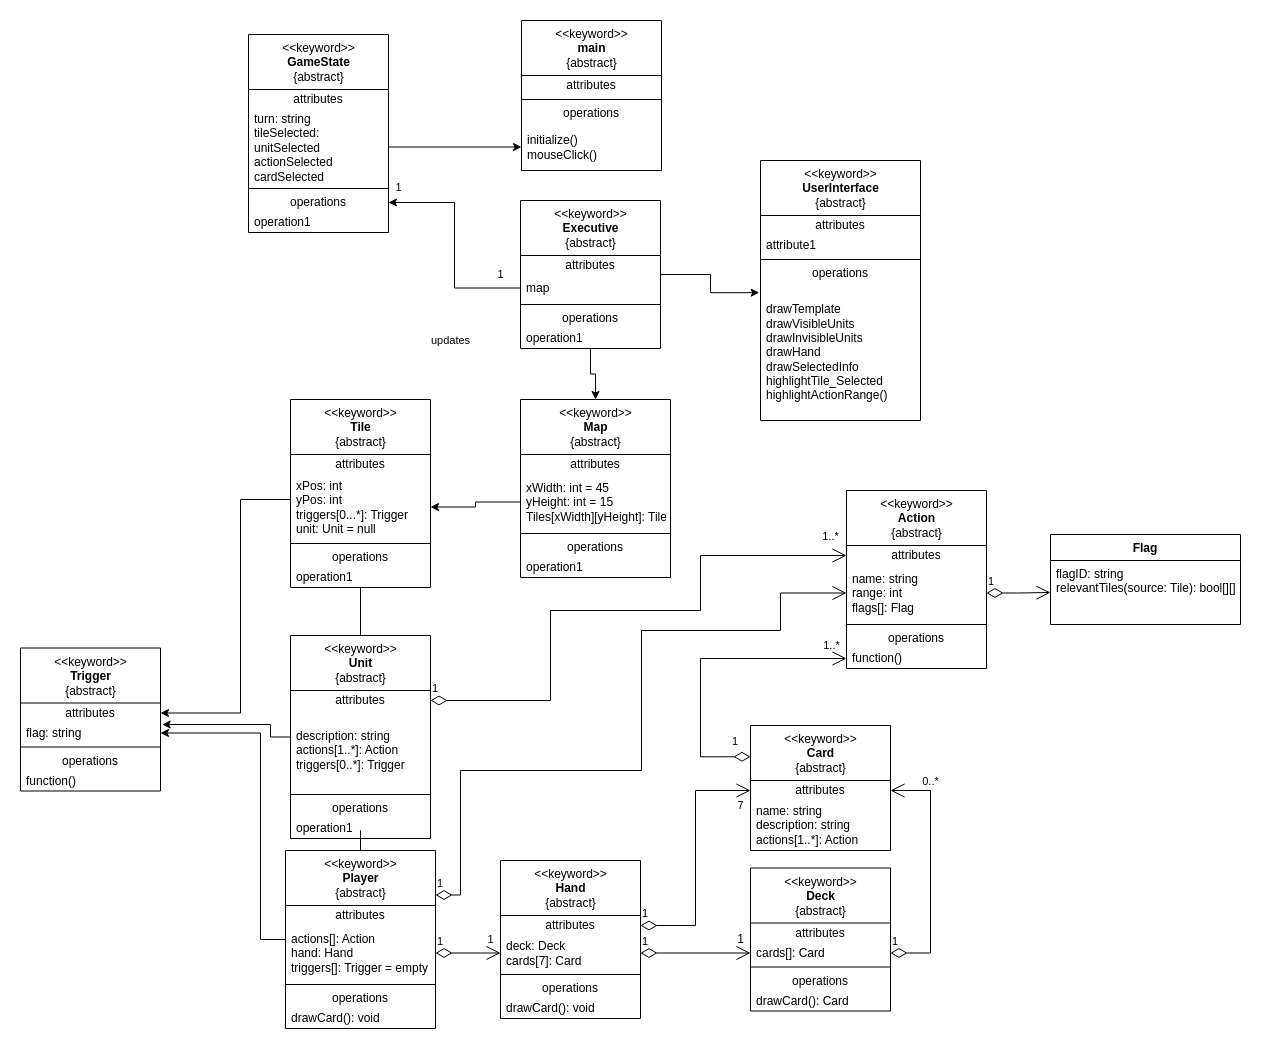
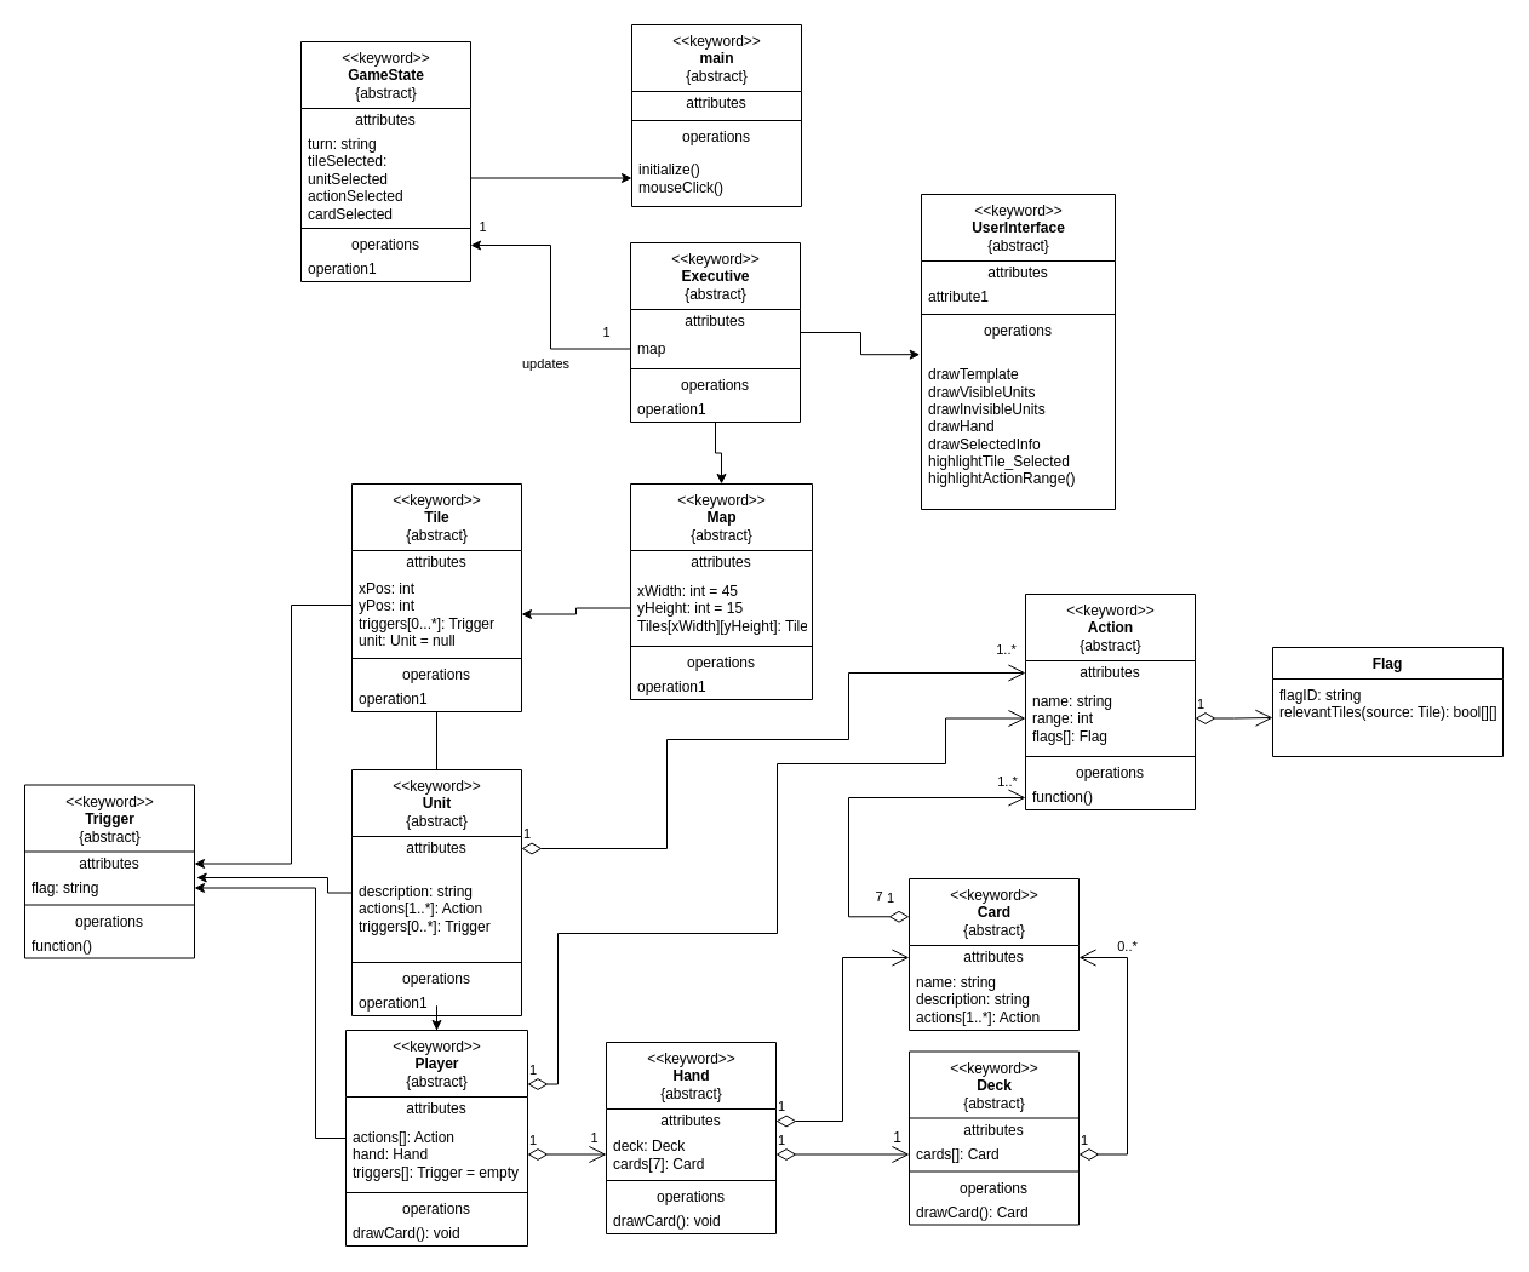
- <mxCell id="95" value="updates" style="text;html=1;align=center;verticalAlign=middle;resizable=0;points=[];autosize=1;strokeColor=none;fillColor=none;fontSize=11;" parent="1" vertex="1"><mxGeometry x="420" y="330" width="60" height="20" as="geometry" /></mxCell>
+ <mxCell id="95" value="updates" style="text;html=1;align=center;verticalAlign=middle;resizable=0;points=[];autosize=1;strokeColor=none;fillColor=none;fontSize=11;" parent="1" vertex="1"><mxGeometry x="420" y="290" width="60" height="20" as="geometry" /></mxCell>
- <mxCell id="89" value="7" style="text;html=1;align=center;verticalAlign=middle;resizable=0;points=[];autosize=1;strokeColor=none;fillColor=none;fontSize=11;" parent="1" vertex="1"><mxGeometry x="730" y="795" width="20" height="20" as="geometry" /></mxCell>
+ <mxCell id="89" value="7" style="text;html=1;align=center;verticalAlign=middle;resizable=0;points=[];autosize=1;strokeColor=none;fillColor=none;fontSize=11;" parent="1" vertex="1"><mxGeometry x="715" y="730" width="20" height="20" as="geometry" /></mxCell>
- <mxCell id="33" style="edgeStyle=orthogonalEdgeStyle;rounded=0;orthogonalLoop=1;jettySize=auto;html=1;entryX=0.5;entryY=0;entryDx=0;entryDy=0;endArrow=none;" parent="1" source="35" target="42" edge="1"><mxGeometry relative="1" as="geometry" /></mxCell>
+ <mxCell id="33" style="edgeStyle=orthogonalEdgeStyle;rounded=0;orthogonalLoop=1;jettySize=auto;html=1;entryX=0.5;entryY=0;entryDx=0;entryDy=0;" parent="1" source="35" target="42" edge="1"><mxGeometry relative="1" as="geometry" /></mxCell>
